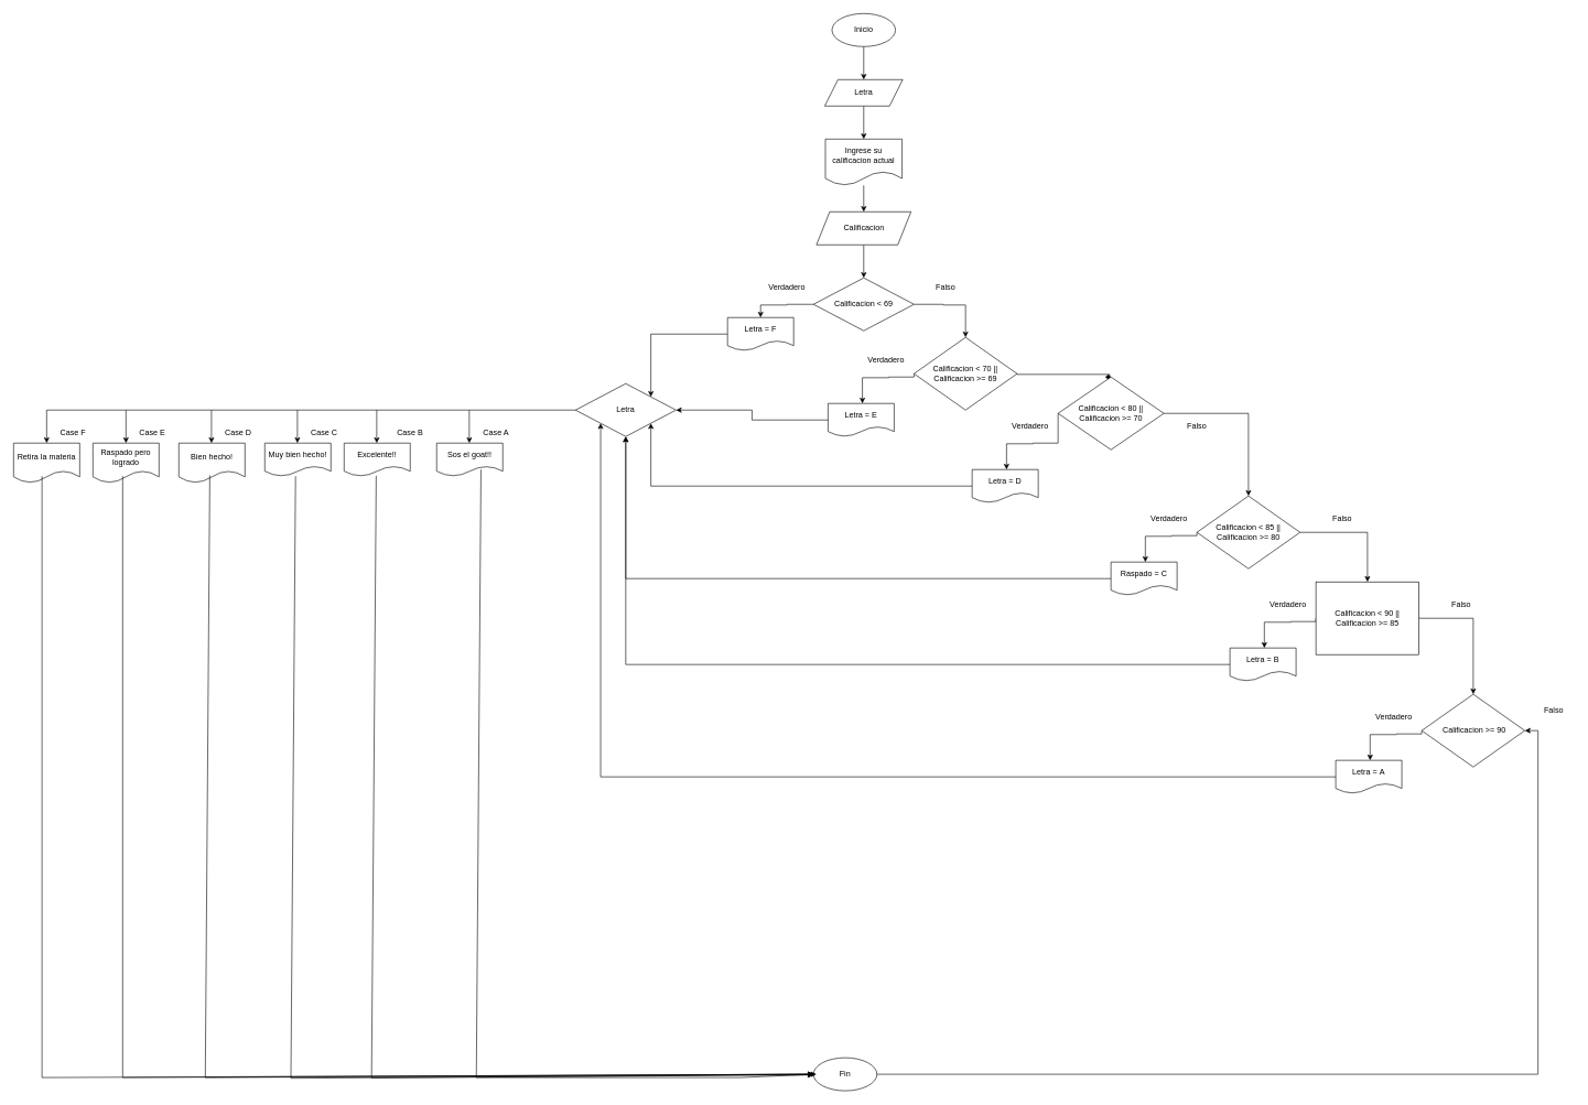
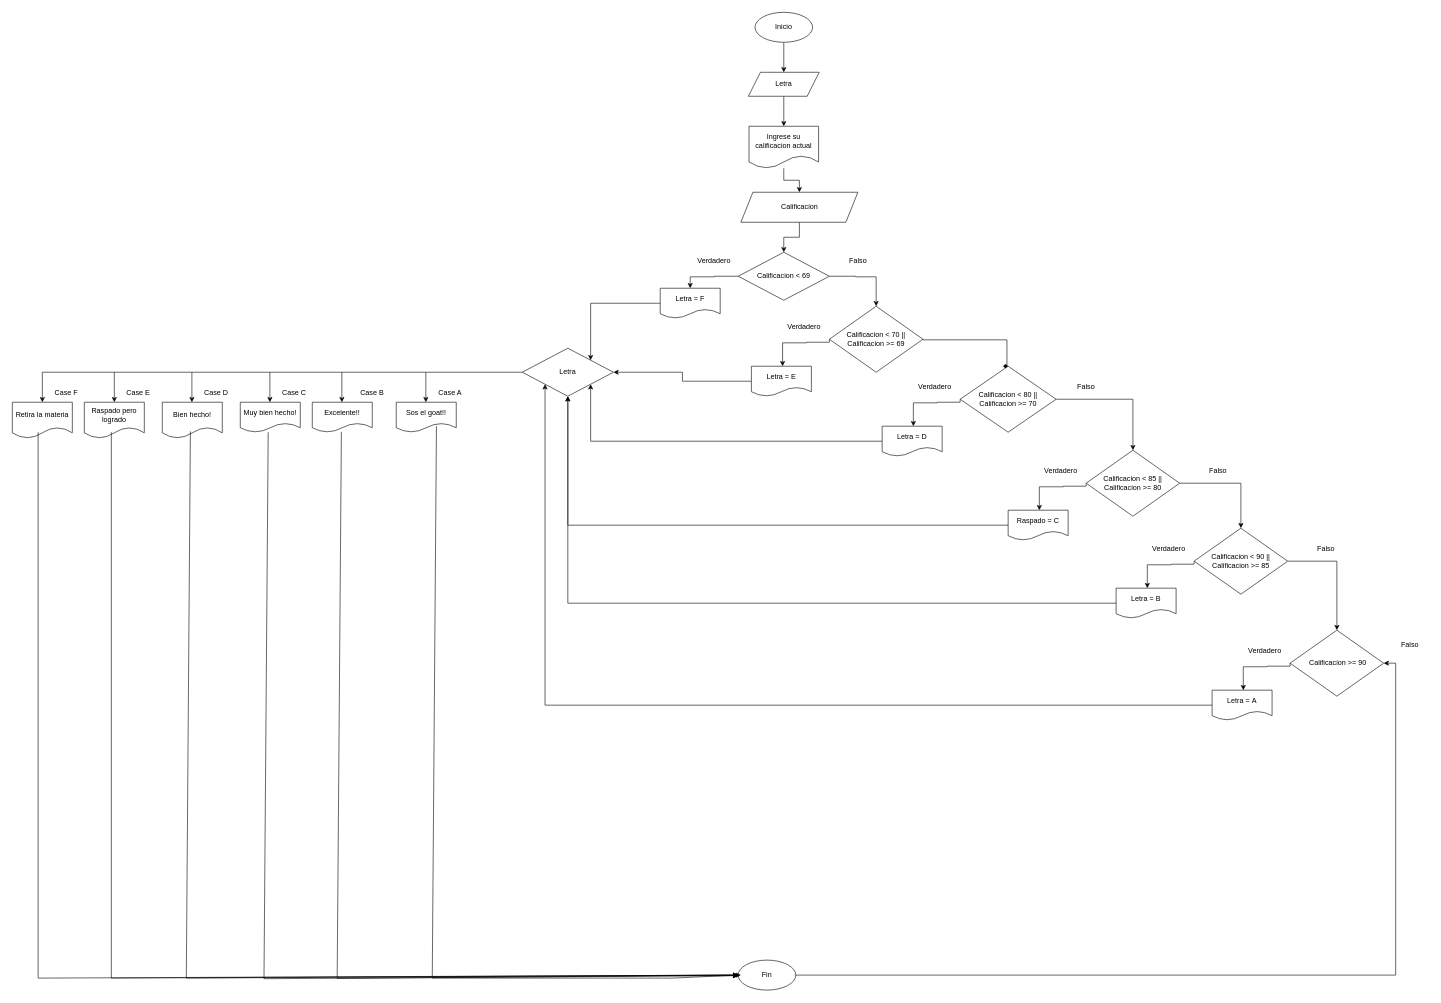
- <mxCell id="5" value="Calificacion" style="shape=parallelogram;perimeter=parallelogramPerimeter;whiteSpace=wrap;html=1;fixedSize=1;" vertex="1" parent="1"><mxGeometry x="1234.5" y="320" width="143" height="50" as="geometry" /></mxCell>
+ <mxCell id="5" value="Calificacion" style="shape=parallelogram;perimeter=parallelogramPerimeter;whiteSpace=wrap;html=1;fixedSize=1;" vertex="1" parent="1"><mxGeometry x="1234.5" y="320" width="195" height="50" as="geometry" /></mxCell>
- <mxCell id="23" value="Calificacion &amp;lt; 80 || Calificacion &amp;gt;= 70" style="rhombus;whiteSpace=wrap;html=1;" vertex="1" parent="1"><mxGeometry x="1600" y="570" width="160" height="110" as="geometry" /></mxCell>
+ <mxCell id="23" value="Calificacion &amp;lt; 80 || Calificacion &amp;gt;= 70" style="rhombus;whiteSpace=wrap;html=1;" vertex="1" parent="1"><mxGeometry x="1600" y="610" width="160" height="110" as="geometry" /></mxCell>
- <mxCell id="35" value="Calificacion &amp;lt; 90 || Calificacion &amp;gt;= 85" style="whiteSpace=wrap;html=1;rounded=0;" vertex="1" parent="1"><mxGeometry x="1990" y="880" width="156" height="110" as="geometry" /></mxCell>
+ <mxCell id="35" value="Calificacion &amp;lt; 90 || Calificacion &amp;gt;= 85" style="rhombus;whiteSpace=wrap;html=1;" vertex="1" parent="1"><mxGeometry x="1990" y="880" width="156" height="110" as="geometry" /></mxCell>
